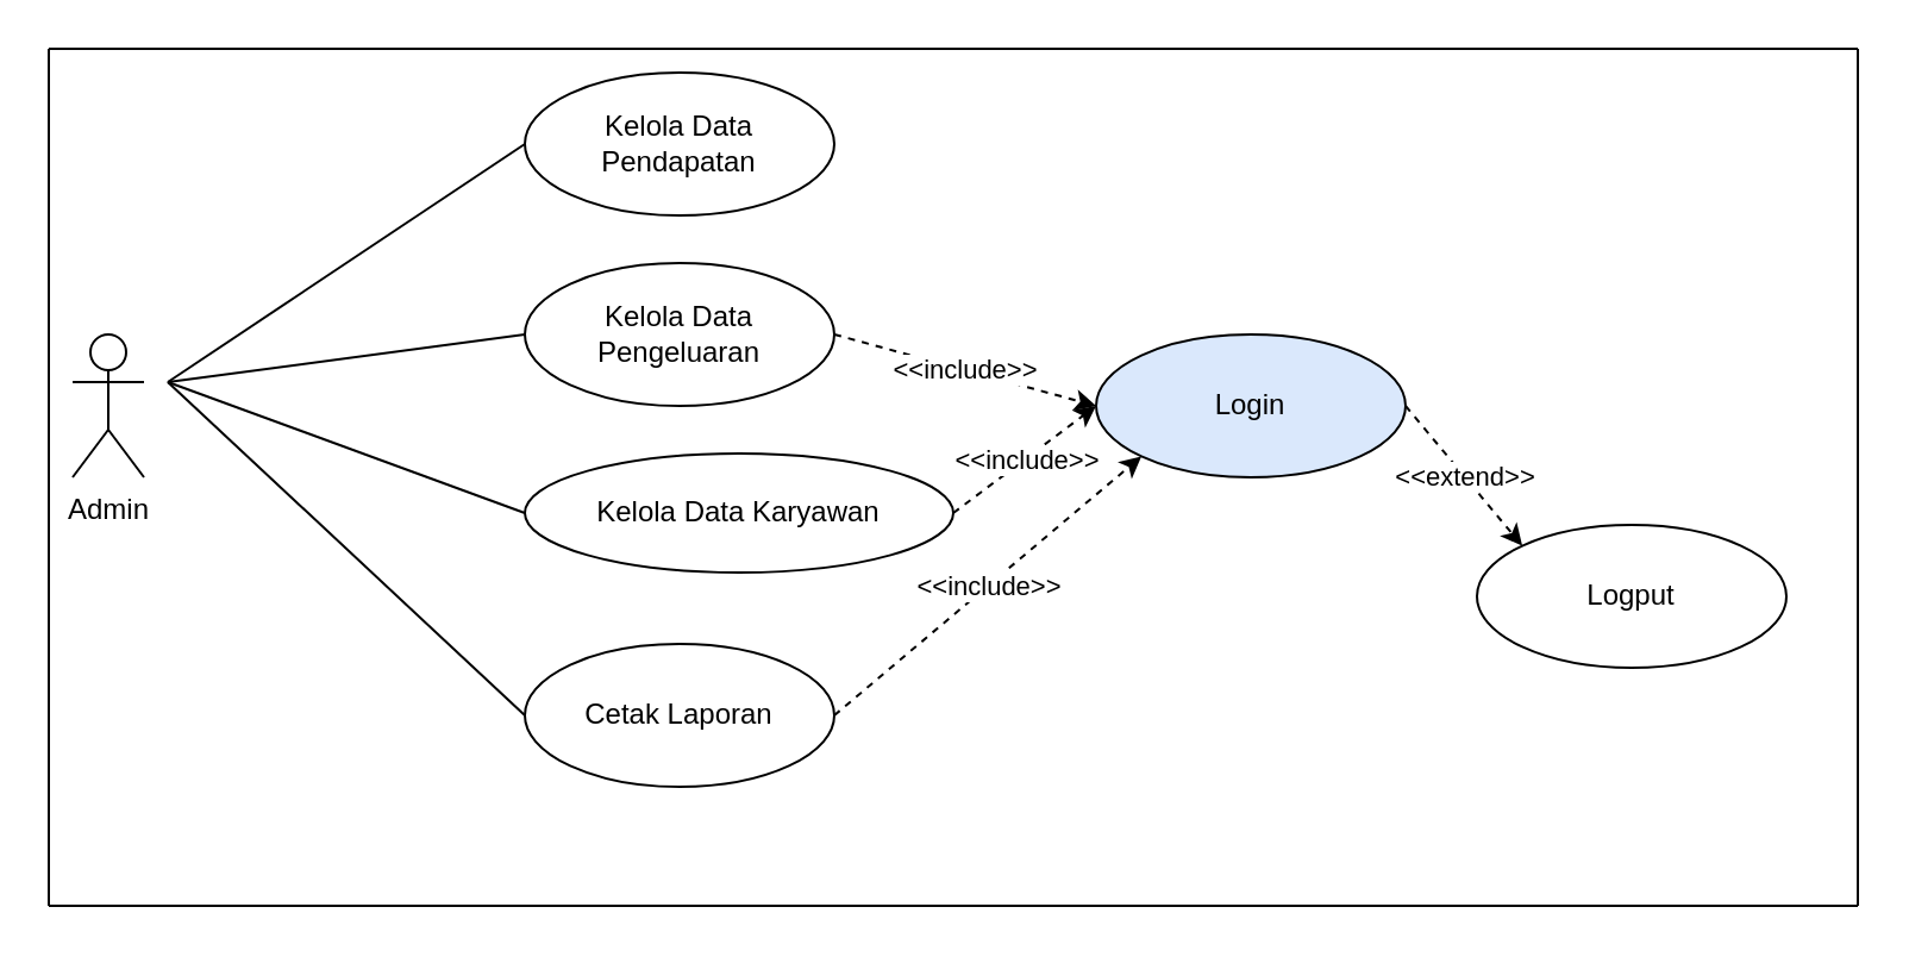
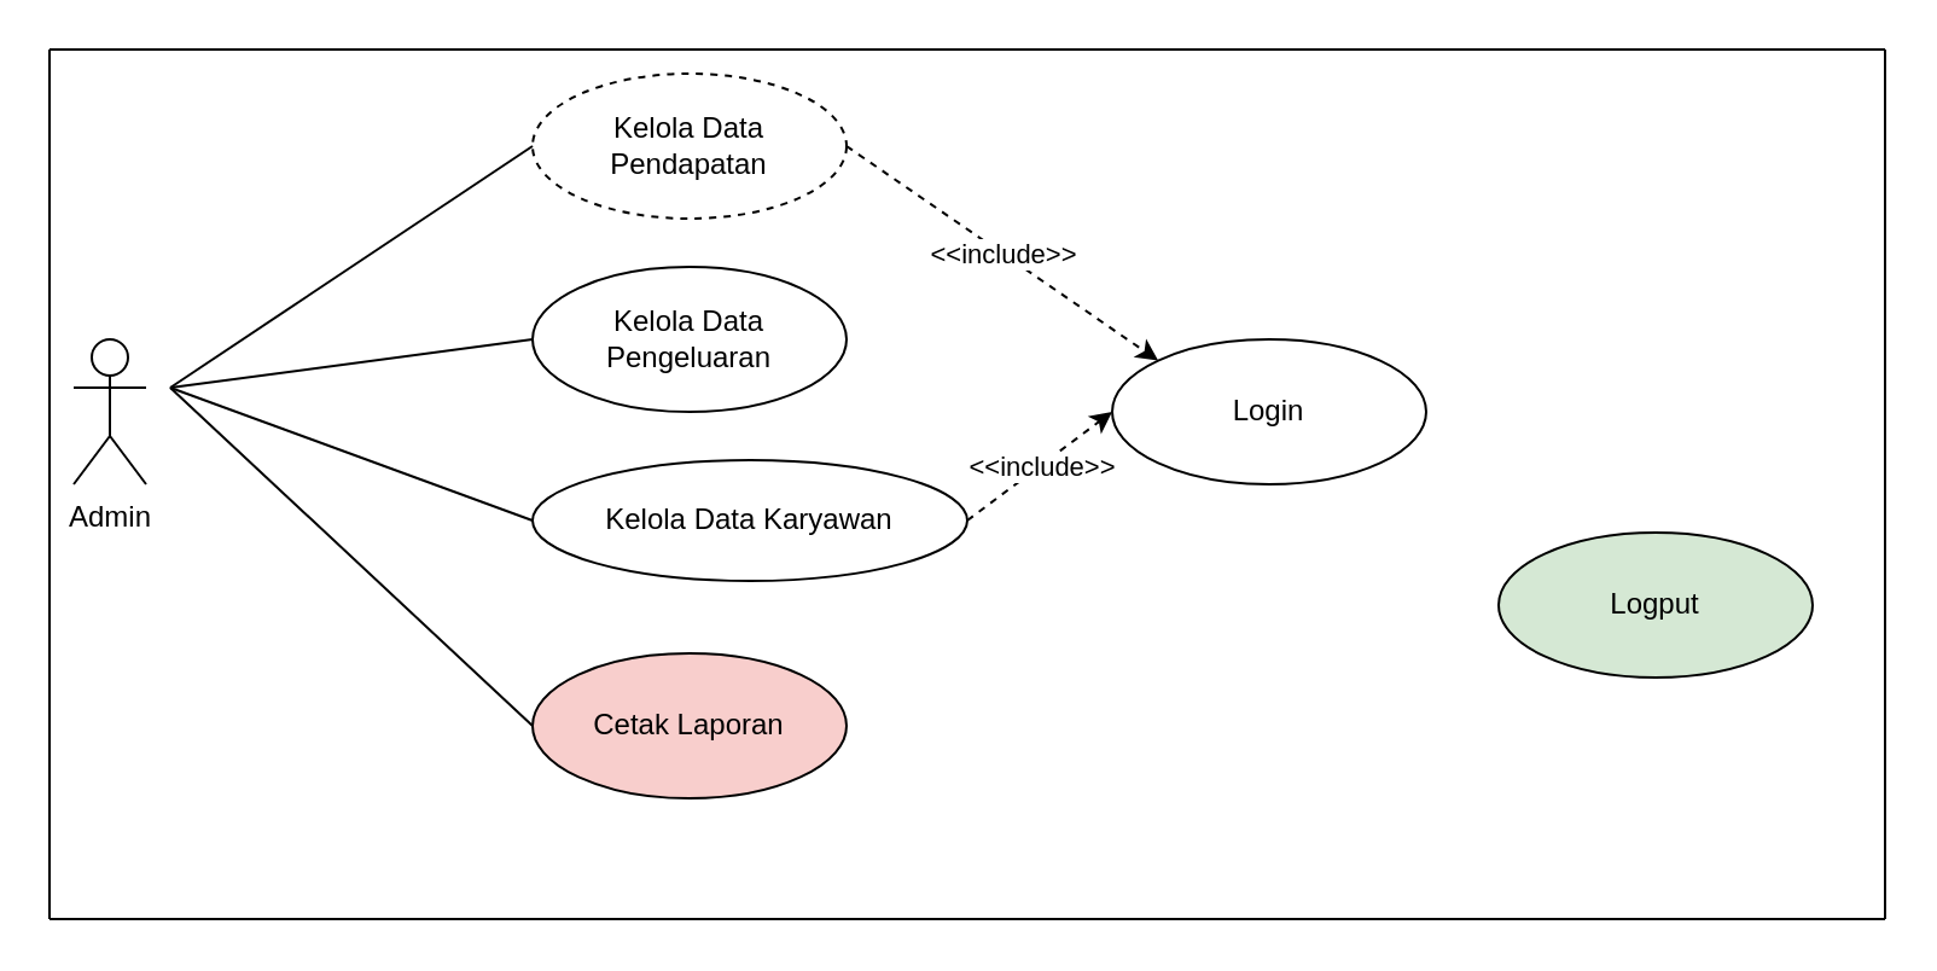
- <mxCell id="3" value="Kelola Data Pendapatan" style="ellipse;whiteSpace=wrap;html=1;" vertex="1" parent="1"><mxGeometry x="220" y="30" width="130" height="60" as="geometry" /></mxCell>
+ <mxCell id="3" value="Kelola Data Pendapatan" style="ellipse;whiteSpace=wrap;html=1;dashed=1;" vertex="1" parent="1"><mxGeometry x="220" y="30" width="130" height="60" as="geometry" /></mxCell>
+ <mxCell id="12" value="" style="endArrow=classic;html=1;dashed=1;exitX=1;exitY=0.5;exitDx=0;exitDy=0;entryX=0;entryY=0;entryDx=0;entryDy=0;" edge="1" parent="1" source="3" target="7"><mxGeometry relative="1" as="geometry"><mxPoint x="400" y="90" as="sourcePoint" /><mxPoint x="200" y="380" as="targetPoint" /></mxGeometry></mxCell>
+ <mxCell id="13" value="&amp;lt;&amp;lt;include&amp;gt;&amp;gt;" style="edgeLabel;resizable=0;html=1;align=center;verticalAlign=middle;" connectable="0" vertex="1" parent="12"><mxGeometry relative="1" as="geometry" /></mxCell>
- <mxCell id="14" value="" style="endArrow=classic;html=1;dashed=1;exitX=1;exitY=0.5;exitDx=0;exitDy=0;entryX=0;entryY=0.5;entryDx=0;entryDy=0;" edge="1" parent="1" source="4" target="7"><mxGeometry relative="1" as="geometry"><mxPoint x="360" y="70" as="sourcePoint" /><mxPoint x="480" y="150" as="targetPoint" /></mxGeometry></mxCell>
- <mxCell id="15" value="&amp;lt;&amp;lt;include&amp;gt;&amp;gt;" style="edgeLabel;resizable=0;html=1;align=center;verticalAlign=middle;" connectable="0" vertex="1" parent="14"><mxGeometry relative="1" as="geometry" /></mxCell>
- <mxCell id="7" value="Login" style="ellipse;whiteSpace=wrap;html=1;fillColor=#dae8fc;" vertex="1" parent="1"><mxGeometry x="460" y="140" width="130" height="60" as="geometry" /></mxCell>
+ <mxCell id="7" value="Login" style="ellipse;whiteSpace=wrap;html=1;" vertex="1" parent="1"><mxGeometry x="460" y="140" width="130" height="60" as="geometry" /></mxCell>
- <mxCell id="21" value="" style="endArrow=classic;html=1;dashed=1;exitX=1;exitY=0.5;exitDx=0;exitDy=0;entryX=0;entryY=0;entryDx=0;entryDy=0;" edge="1" parent="1" source="7" target="20"><mxGeometry relative="1" as="geometry"><mxPoint x="360" y="310" as="sourcePoint" /><mxPoint x="489.038" y="201.213" as="targetPoint" /></mxGeometry></mxCell>
- <mxCell id="22" value="&amp;lt;&amp;lt;extend&amp;gt;&amp;gt;" style="edgeLabel;resizable=0;html=1;align=center;verticalAlign=middle;" connectable="0" vertex="1" parent="21"><mxGeometry relative="1" as="geometry" /></mxCell>
- <mxCell id="20" value="Logput" style="ellipse;whiteSpace=wrap;html=1;" vertex="1" parent="1"><mxGeometry x="620" y="220" width="130" height="60" as="geometry" /></mxCell>
+ <mxCell id="20" value="Logput" style="ellipse;whiteSpace=wrap;html=1;fillColor=#d5e8d4;" vertex="1" parent="1"><mxGeometry x="620" y="220" width="130" height="60" as="geometry" /></mxCell>
- <mxCell id="18" value="" style="endArrow=classic;html=1;dashed=1;exitX=1;exitY=0.5;exitDx=0;exitDy=0;entryX=0;entryY=1;entryDx=0;entryDy=0;" edge="1" parent="1" source="6" target="7"><mxGeometry relative="1" as="geometry"><mxPoint x="360" y="230" as="sourcePoint" /><mxPoint x="470" y="180" as="targetPoint" /></mxGeometry></mxCell>
- <mxCell id="19" value="&amp;lt;&amp;lt;include&amp;gt;&amp;gt;" style="edgeLabel;resizable=0;html=1;align=center;verticalAlign=middle;" connectable="0" vertex="1" parent="18"><mxGeometry relative="1" as="geometry" /></mxCell>
- <mxCell id="6" value="Cetak Laporan" style="ellipse;whiteSpace=wrap;html=1;" vertex="1" parent="1"><mxGeometry x="220" y="270" width="130" height="60" as="geometry" /></mxCell>
+ <mxCell id="6" value="Cetak Laporan" style="ellipse;whiteSpace=wrap;html=1;fillColor=#f8cecc;" vertex="1" parent="1"><mxGeometry x="220" y="270" width="130" height="60" as="geometry" /></mxCell>
